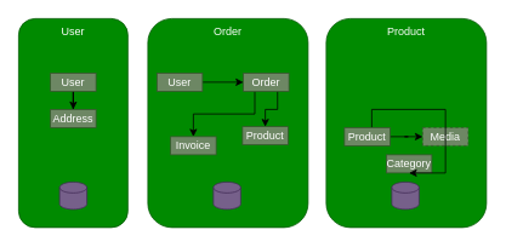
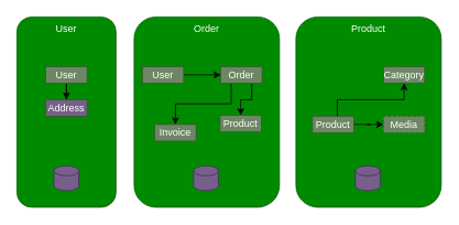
- <mxCell id="5" value="Address" style="rounded=0;whiteSpace=wrap;html=1;fillColor=#6d8764;fontColor=#ffffff;strokeColor=#3A5431;" parent="1" vertex="1"><mxGeometry x="55" y="120" width="50" height="20" as="geometry" /></mxCell>
+ <mxCell id="5" value="Address" style="rounded=0;whiteSpace=wrap;html=1;fillColor=#76608a;fontColor=#ffffff;strokeColor=#3A5431;" parent="1" vertex="1"><mxGeometry x="55" y="120" width="50" height="20" as="geometry" /></mxCell>
- <mxCell id="17" value="Category" style="rounded=0;whiteSpace=wrap;html=1;fillColor=#6d8764;fontColor=#ffffff;strokeColor=#3A5431;" parent="1" vertex="1"><mxGeometry x="424" y="170" width="50" height="20" as="geometry" /></mxCell>
+ <mxCell id="17" value="Category" style="rounded=0;whiteSpace=wrap;html=1;fillColor=#6d8764;fontColor=#ffffff;strokeColor=#3A5431;" parent="1" vertex="1"><mxGeometry x="464" y="80" width="50" height="20" as="geometry" /></mxCell>
